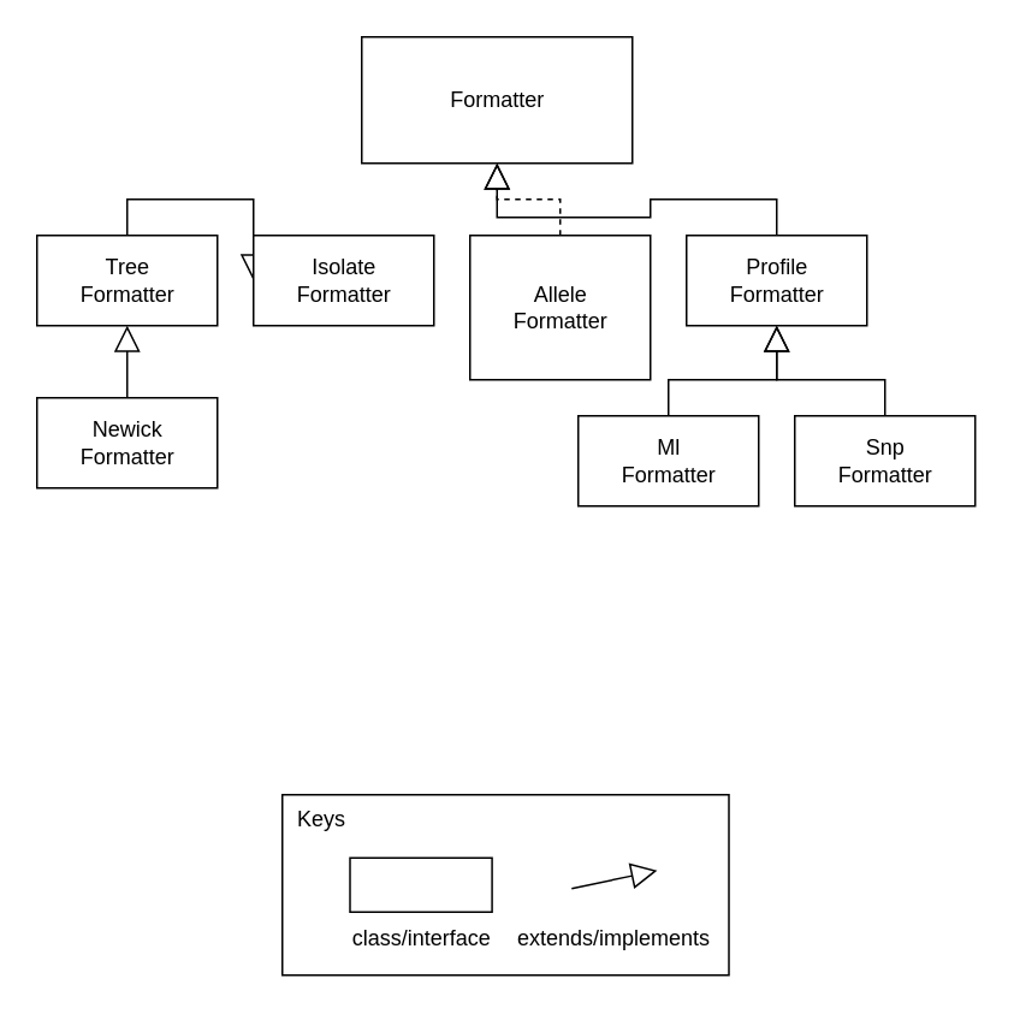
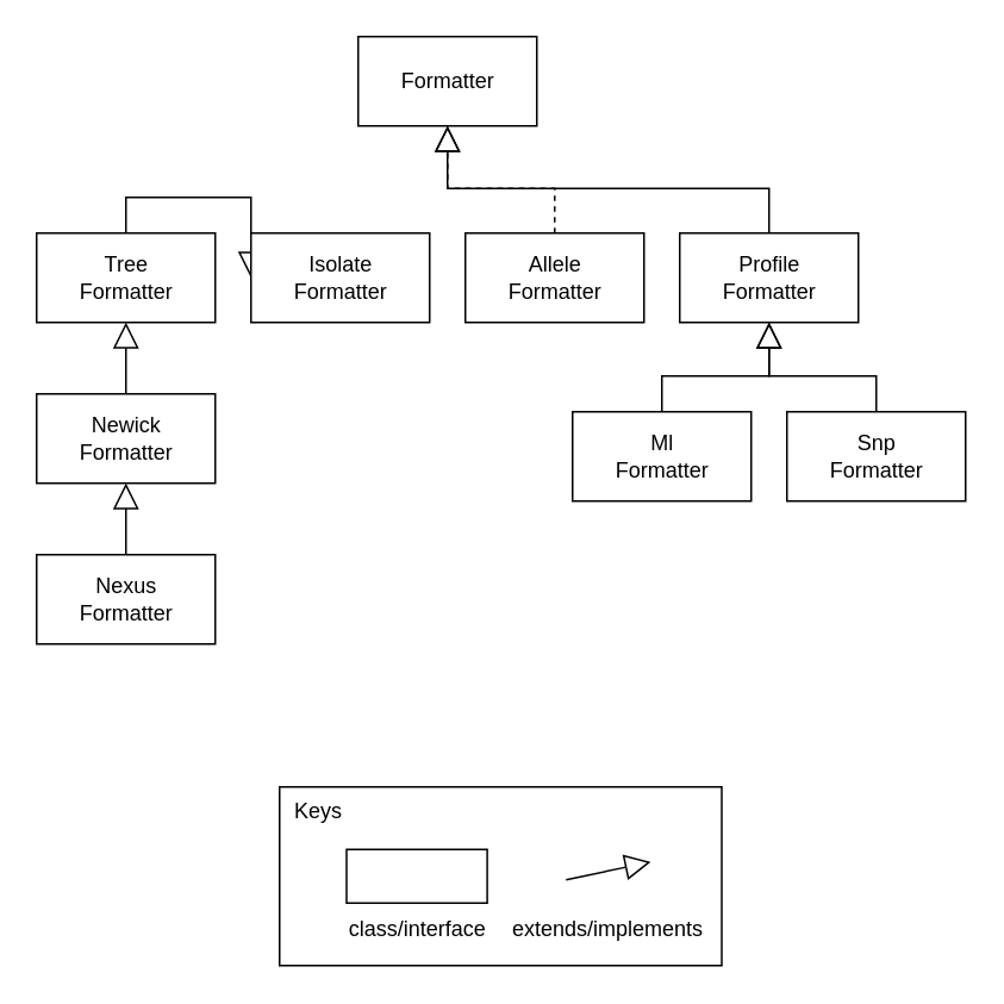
- <mxCell id="2" value="Formatter" style="html=1;" parent="1" vertex="1"><mxGeometry x="200" y="20" width="150" height="70" as="geometry" /></mxCell>
+ <mxCell id="2" value="Formatter" style="html=1;" parent="1" vertex="1"><mxGeometry x="200" y="20" width="100" height="50" as="geometry" /></mxCell>
- <mxCell id="9" value="Allele&lt;br&gt;Formatter" style="html=1;" parent="1" vertex="1"><mxGeometry x="260" y="130" width="100" height="80" as="geometry" /></mxCell>
+ <mxCell id="9" value="Allele&lt;br&gt;Formatter" style="html=1;" parent="1" vertex="1"><mxGeometry x="260" y="130" width="100" height="50" as="geometry" /></mxCell>
+ <mxCell id="12" style="edgeStyle=orthogonalEdgeStyle;rounded=0;orthogonalLoop=1;jettySize=auto;html=1;exitX=0.5;exitY=0;exitDx=0;exitDy=0;entryX=0.5;entryY=1;entryDx=0;entryDy=0;endArrow=block;endFill=0;endSize=12;" parent="1" source="13" target="11" edge="1"><mxGeometry relative="1" as="geometry" /></mxCell>
+ <mxCell id="13" value="Nexus&lt;br&gt;Formatter" style="html=1;" parent="1" vertex="1"><mxGeometry x="20" y="310" width="100" height="50" as="geometry" /></mxCell>
